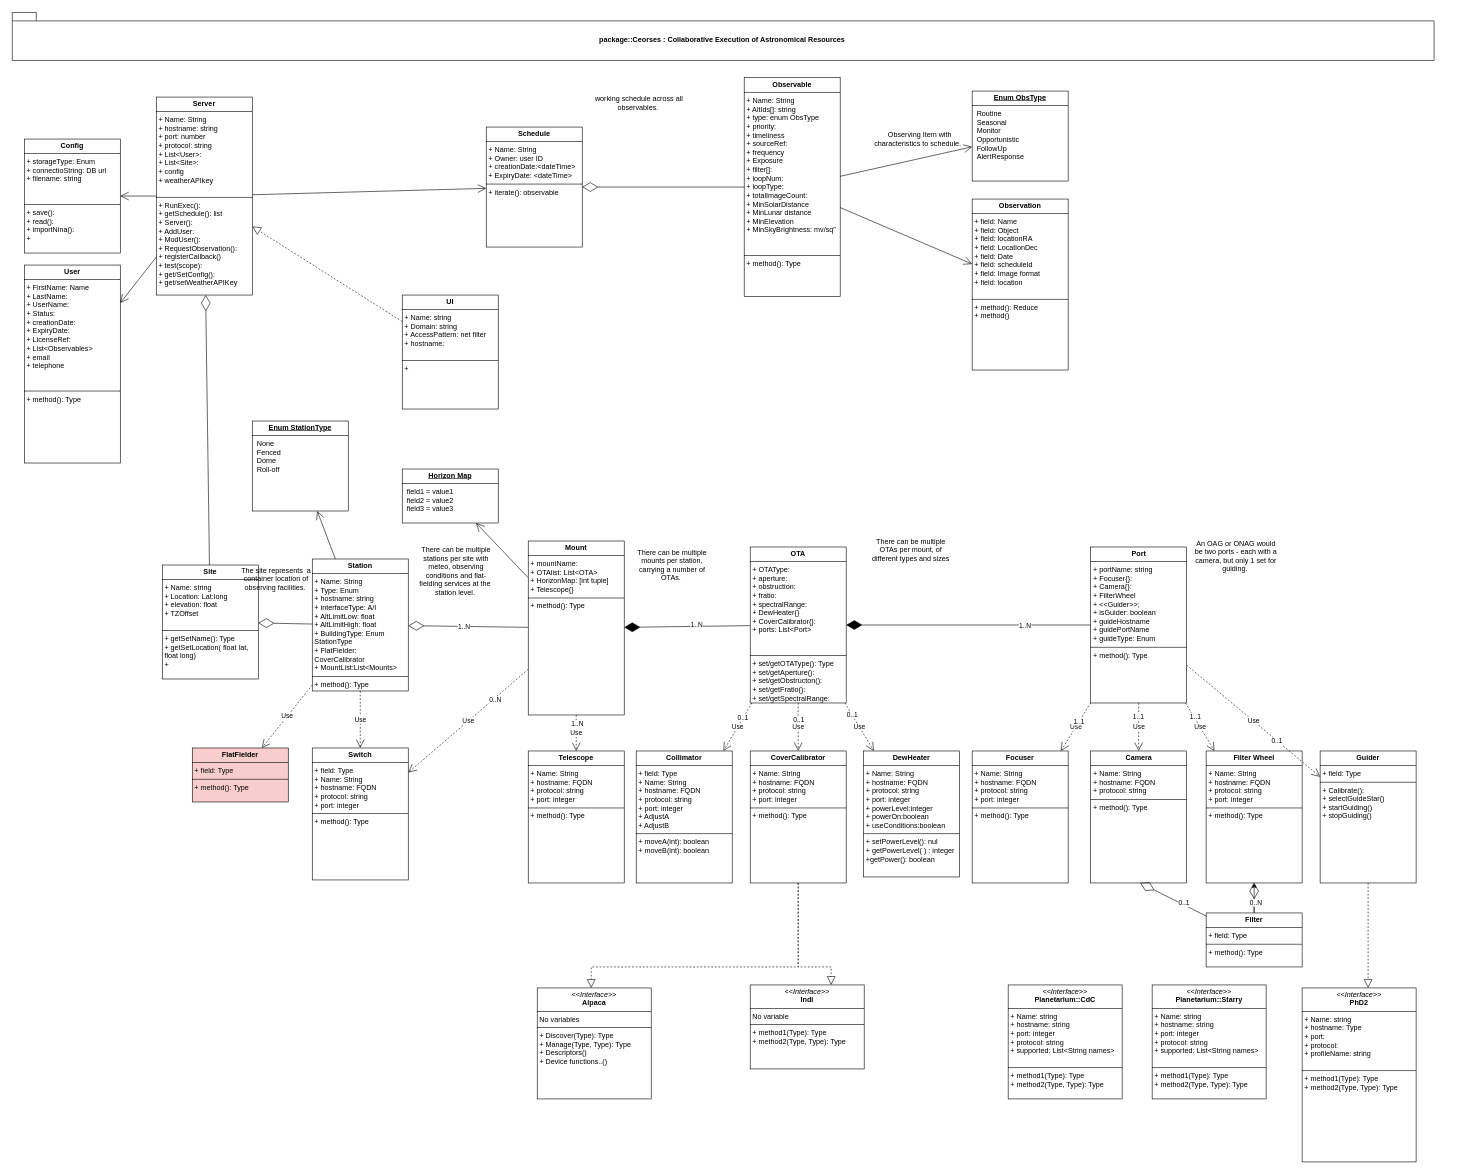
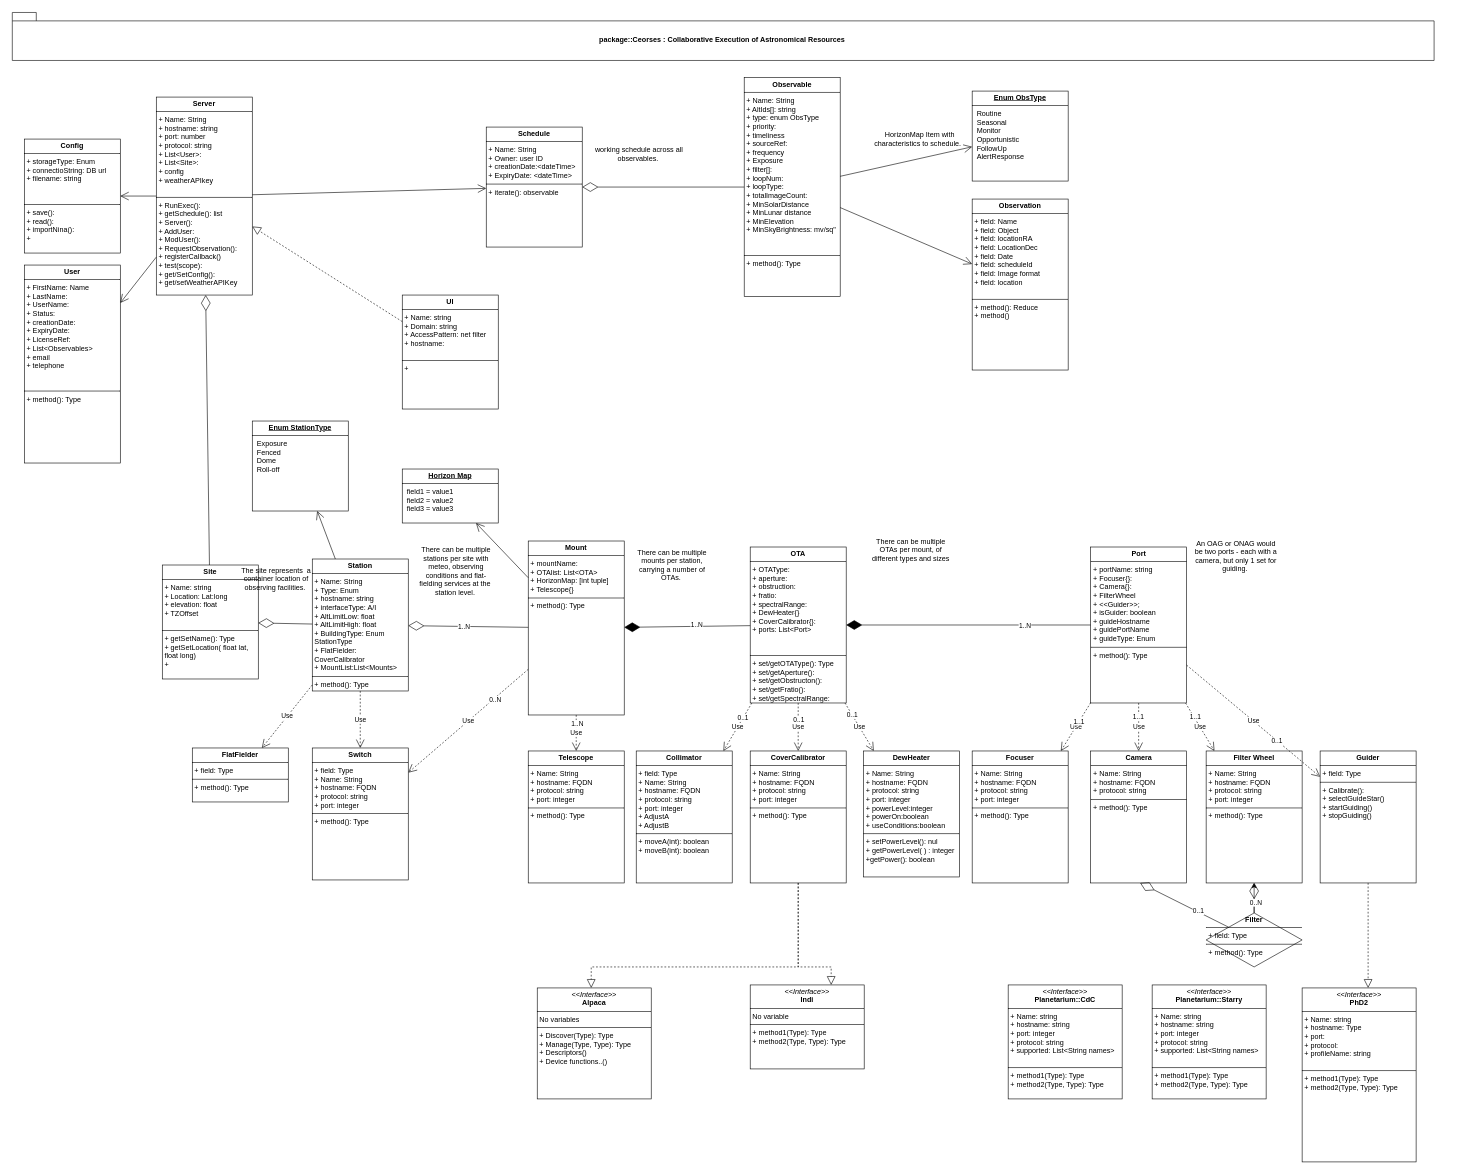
- <mxCell id="82" value="working schedule across all observables.&amp;nbsp;" style="text;html=1;align=center;verticalAlign=middle;whiteSpace=wrap;rounded=0;" parent="1" vertex="1"><mxGeometry x="980" y="121" width="170" height="100" as="geometry" /></mxCell>
+ <mxCell id="82" value="working schedule across all observables.&amp;nbsp;" style="text;html=1;align=center;verticalAlign=middle;whiteSpace=wrap;rounded=0;" parent="1" vertex="1"><mxGeometry x="980" y="206" width="170" height="100" as="geometry" /></mxCell>
- <mxCell id="81" value="Observing Item with characteristics to schedule.&amp;nbsp;&amp;nbsp;" style="text;html=1;align=center;verticalAlign=middle;whiteSpace=wrap;rounded=0;" parent="1" vertex="1"><mxGeometry x="1447.5" y="181" width="170" height="100" as="geometry" /></mxCell>
+ <mxCell id="81" value="HorizonMap Item with characteristics to schedule.&amp;nbsp;&amp;nbsp;" style="text;html=1;align=center;verticalAlign=middle;whiteSpace=wrap;rounded=0;" parent="1" vertex="1"><mxGeometry x="1447.5" y="181" width="170" height="100" as="geometry" /></mxCell>
- <mxCell id="50" value="&lt;p style=&quot;margin:0px;margin-top:4px;text-align:center;text-decoration:underline;&quot;&gt;&lt;b&gt;Enum StationType&lt;/b&gt;&lt;/p&gt;&lt;hr size=&quot;1&quot; style=&quot;border-style:solid;&quot;&gt;&lt;p style=&quot;margin:0px;margin-left:8px;&quot;&gt;None&lt;/p&gt;&lt;p style=&quot;margin:0px;margin-left:8px;&quot;&gt;Fenced&lt;/p&gt;&lt;p style=&quot;margin:0px;margin-left:8px;&quot;&gt;Dome&amp;nbsp;&lt;/p&gt;&lt;p style=&quot;margin:0px;margin-left:8px;&quot;&gt;Roll-off&lt;/p&gt;&lt;p style=&quot;margin:0px;margin-left:8px;&quot;&gt;&lt;br&gt;&lt;/p&gt;" style="verticalAlign=top;align=left;overflow=fill;html=1;whiteSpace=wrap;" parent="1" vertex="1"><mxGeometry x="420" y="701" width="160" height="150" as="geometry" /></mxCell>
+ <mxCell id="50" value="&lt;p style=&quot;margin:0px;margin-top:4px;text-align:center;text-decoration:underline;&quot;&gt;&lt;b&gt;Enum StationType&lt;/b&gt;&lt;/p&gt;&lt;hr size=&quot;1&quot; style=&quot;border-style:solid;&quot;&gt;&lt;p style=&quot;margin:0px;margin-left:8px;&quot;&gt;Exposure&lt;/p&gt;&lt;p style=&quot;margin:0px;margin-left:8px;&quot;&gt;Fenced&lt;/p&gt;&lt;p style=&quot;margin:0px;margin-left:8px;&quot;&gt;Dome&amp;nbsp;&lt;/p&gt;&lt;p style=&quot;margin:0px;margin-left:8px;&quot;&gt;Roll-off&lt;/p&gt;&lt;p style=&quot;margin:0px;margin-left:8px;&quot;&gt;&lt;br&gt;&lt;/p&gt;" style="verticalAlign=top;align=left;overflow=fill;html=1;whiteSpace=wrap;" parent="1" vertex="1"><mxGeometry x="420" y="701" width="160" height="150" as="geometry" /></mxCell>
- <mxCell id="74" value="&lt;p style=&quot;margin:0px;margin-top:4px;text-align:center;&quot;&gt;&lt;b&gt;FlatFielder&lt;/b&gt;&lt;/p&gt;&lt;hr size=&quot;1&quot; style=&quot;border-style:solid;&quot;&gt;&lt;p style=&quot;margin:0px;margin-left:4px;&quot;&gt;+ field: Type&lt;/p&gt;&lt;hr size=&quot;1&quot; style=&quot;border-style:solid;&quot;&gt;&lt;p style=&quot;margin:0px;margin-left:4px;&quot;&gt;+ method(): Type&lt;/p&gt;" style="verticalAlign=top;align=left;overflow=fill;html=1;whiteSpace=wrap;fillColor=#f8cecc;" parent="1" vertex="1"><mxGeometry x="320" y="1246" width="160" height="90" as="geometry" /></mxCell>
+ <mxCell id="74" value="&lt;p style=&quot;margin:0px;margin-top:4px;text-align:center;&quot;&gt;&lt;b&gt;FlatFielder&lt;/b&gt;&lt;/p&gt;&lt;hr size=&quot;1&quot; style=&quot;border-style:solid;&quot;&gt;&lt;p style=&quot;margin:0px;margin-left:4px;&quot;&gt;+ field: Type&lt;/p&gt;&lt;hr size=&quot;1&quot; style=&quot;border-style:solid;&quot;&gt;&lt;p style=&quot;margin:0px;margin-left:4px;&quot;&gt;+ method(): Type&lt;/p&gt;" style="verticalAlign=top;align=left;overflow=fill;html=1;whiteSpace=wrap;" parent="1" vertex="1"><mxGeometry x="320" y="1246" width="160" height="90" as="geometry" /></mxCell>
- <mxCell id="9" value="&lt;p style=&quot;margin:0px;margin-top:4px;text-align:center;&quot;&gt;&lt;b&gt;Filter&lt;/b&gt;&lt;/p&gt;&lt;hr size=&quot;1&quot; style=&quot;border-style:solid;&quot;&gt;&lt;p style=&quot;margin:0px;margin-left:4px;&quot;&gt;+ field: Type&lt;/p&gt;&lt;hr size=&quot;1&quot; style=&quot;border-style:solid;&quot;&gt;&lt;p style=&quot;margin:0px;margin-left:4px;&quot;&gt;+ method(): Type&lt;/p&gt;" style="verticalAlign=top;align=left;overflow=fill;html=1;whiteSpace=wrap;" parent="1" vertex="1"><mxGeometry x="2010" y="1521" width="160" height="90" as="geometry" /></mxCell>
+ <mxCell id="9" value="&lt;p style=&quot;margin:0px;margin-top:4px;text-align:center;&quot;&gt;&lt;b&gt;Filter&lt;/b&gt;&lt;/p&gt;&lt;hr size=&quot;1&quot; style=&quot;border-style:solid;&quot;&gt;&lt;p style=&quot;margin:0px;margin-left:4px;&quot;&gt;+ field: Type&lt;/p&gt;&lt;hr size=&quot;1&quot; style=&quot;border-style:solid;&quot;&gt;&lt;p style=&quot;margin:0px;margin-left:4px;&quot;&gt;+ method(): Type&lt;/p&gt;" style="rhombus;verticalAlign=top;align=left;overflow=fill;html=1;whiteSpace=wrap;" parent="1" vertex="1"><mxGeometry x="2010" y="1521" width="160" height="90" as="geometry" /></mxCell>
